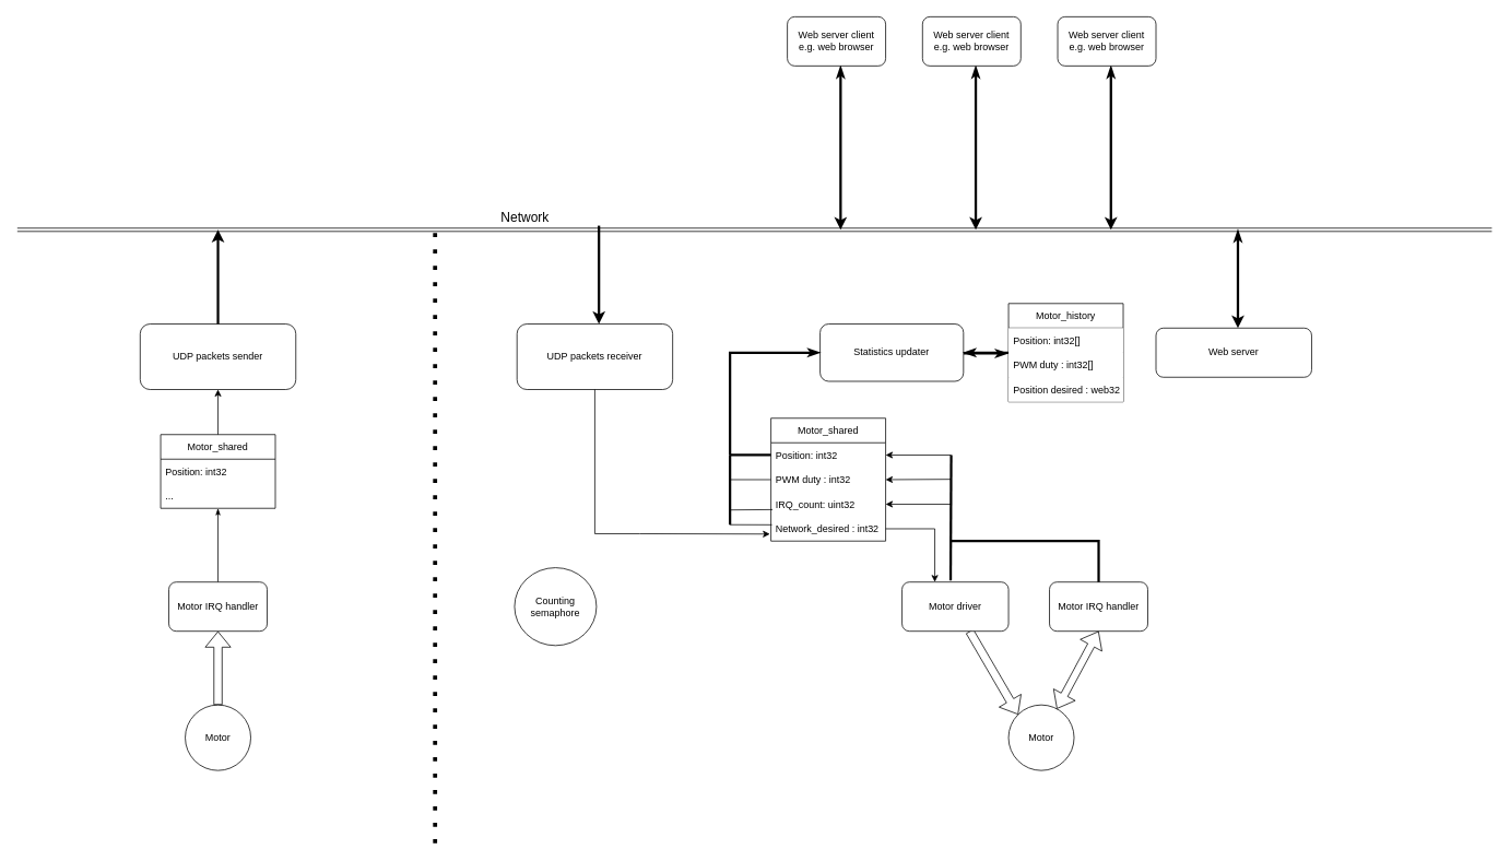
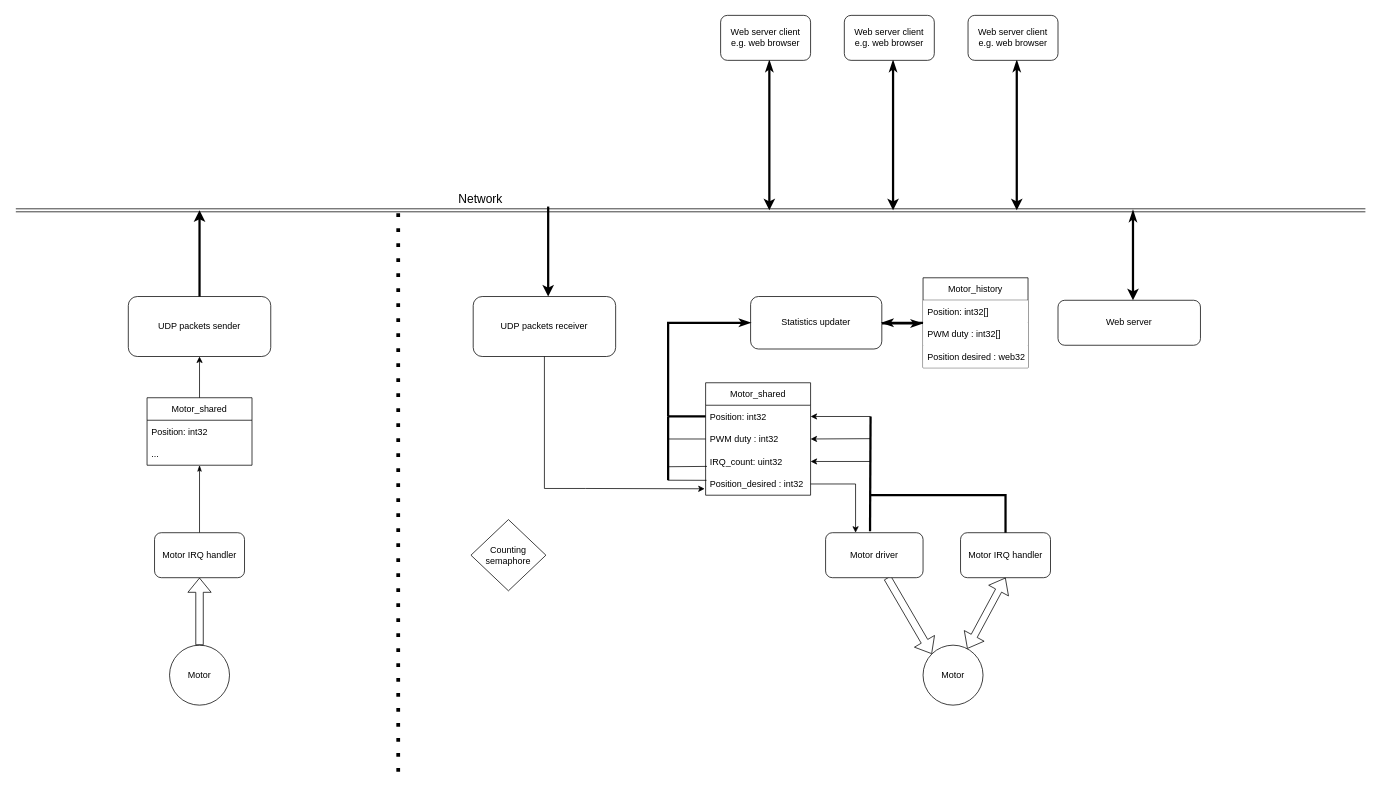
- <mxCell id="10" value="Network_desired : int32" style="text;strokeColor=none;fillColor=none;align=left;verticalAlign=middle;spacingLeft=4;spacingRight=4;overflow=hidden;points=[[0,0.5],[1,0.5]];portConstraint=eastwest;rotatable=0;" parent="6" vertex="1"><mxGeometry y="120" width="140" height="30" as="geometry" /></mxCell>
+ <mxCell id="10" value="Position_desired : int32" style="text;strokeColor=none;fillColor=none;align=left;verticalAlign=middle;spacingLeft=4;spacingRight=4;overflow=hidden;points=[[0,0.5],[1,0.5]];portConstraint=eastwest;rotatable=0;" parent="6" vertex="1"><mxGeometry y="120" width="140" height="30" as="geometry" /></mxCell>
- <mxCell id="31" value="&lt;div&gt;Counting&lt;/div&gt;&lt;div&gt;semaphore&lt;br&gt;&lt;/div&gt;" style="ellipse;whiteSpace=wrap;html=1;fillColor=default;" vertex="1" parent="1"><mxGeometry x="627" y="692.5" width="100" height="95" as="geometry" /></mxCell>
+ <mxCell id="31" value="&lt;div&gt;Counting&lt;/div&gt;&lt;div&gt;semaphore&lt;br&gt;&lt;/div&gt;" style="rhombus;whiteSpace=wrap;html=1;rounded=0;fillColor=default;" vertex="1" parent="1"><mxGeometry x="627" y="692.5" width="100" height="95" as="geometry" /></mxCell>
